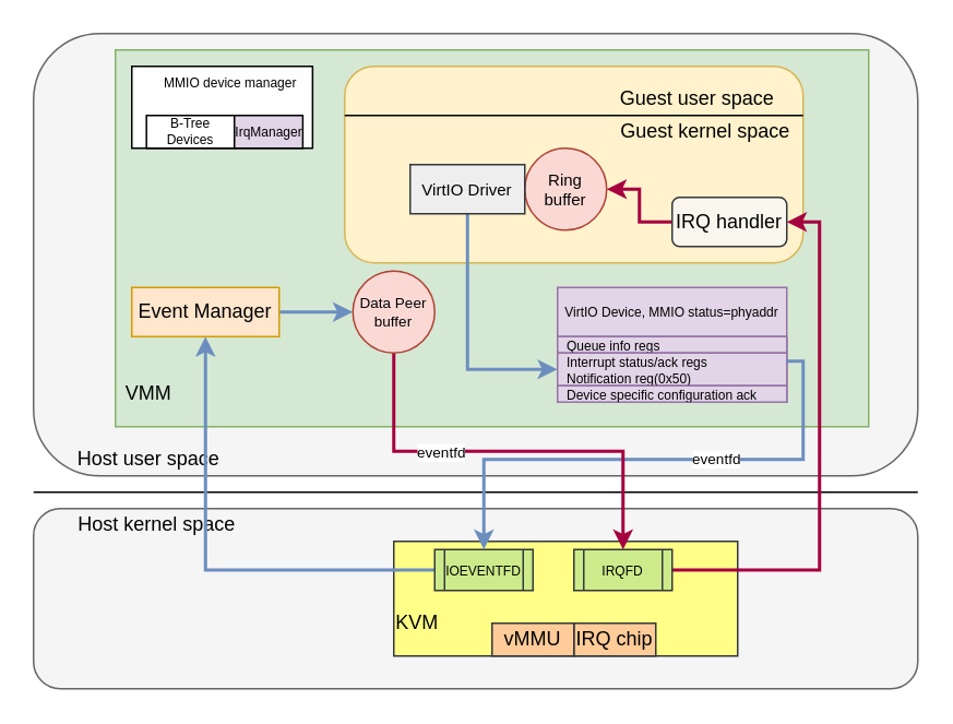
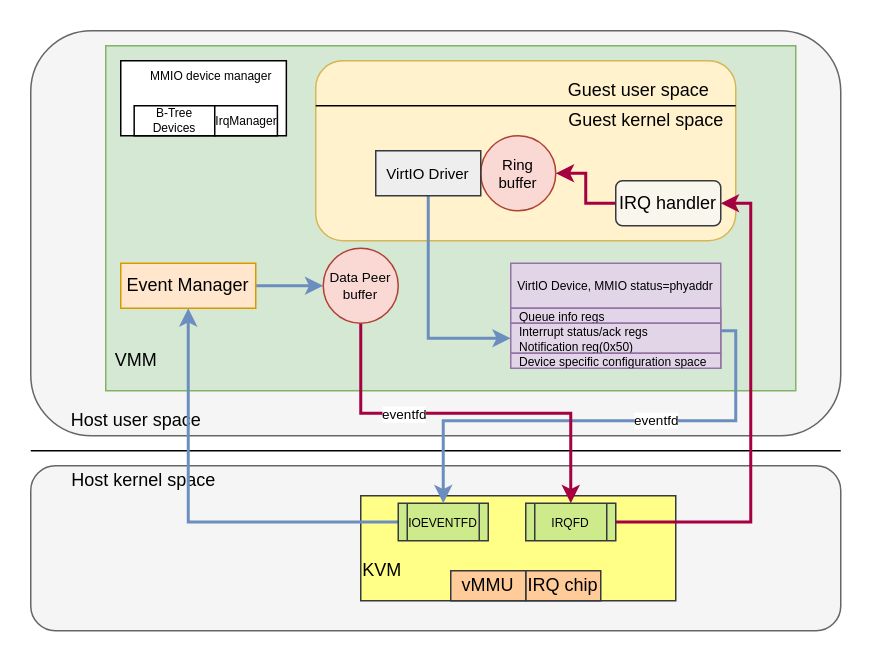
- <mxCell id="21" value="IrqManager" style="whiteSpace=wrap;html=1;fontSize=8;fillColor=#e1d5e7;" vertex="1" parent="17"><mxGeometry x="62.659" y="30" width="41.773" height="20" as="geometry" /></mxCell>
+ <mxCell id="21" value="IrqManager" style="whiteSpace=wrap;html=1;fontSize=8;" vertex="1" parent="17"><mxGeometry x="62.659" y="30" width="41.773" height="20" as="geometry" /></mxCell>
- <mxCell id="30" value="Device specific configuration ack" style="text;strokeColor=#9673a6;fillColor=#e1d5e7;align=left;verticalAlign=middle;spacingLeft=4;spacingRight=4;overflow=hidden;points=[[0,0.5],[1,0.5]];portConstraint=eastwest;rotatable=0;fontSize=8;" vertex="1" parent="27"><mxGeometry y="60" width="140" height="10" as="geometry" /></mxCell>
+ <mxCell id="30" value="Device specific configuration space" style="text;strokeColor=#9673a6;fillColor=#e1d5e7;align=left;verticalAlign=middle;spacingLeft=4;spacingRight=4;overflow=hidden;points=[[0,0.5],[1,0.5]];portConstraint=eastwest;rotatable=0;fontSize=8;" vertex="1" parent="27"><mxGeometry y="60" width="140" height="10" as="geometry" /></mxCell>
